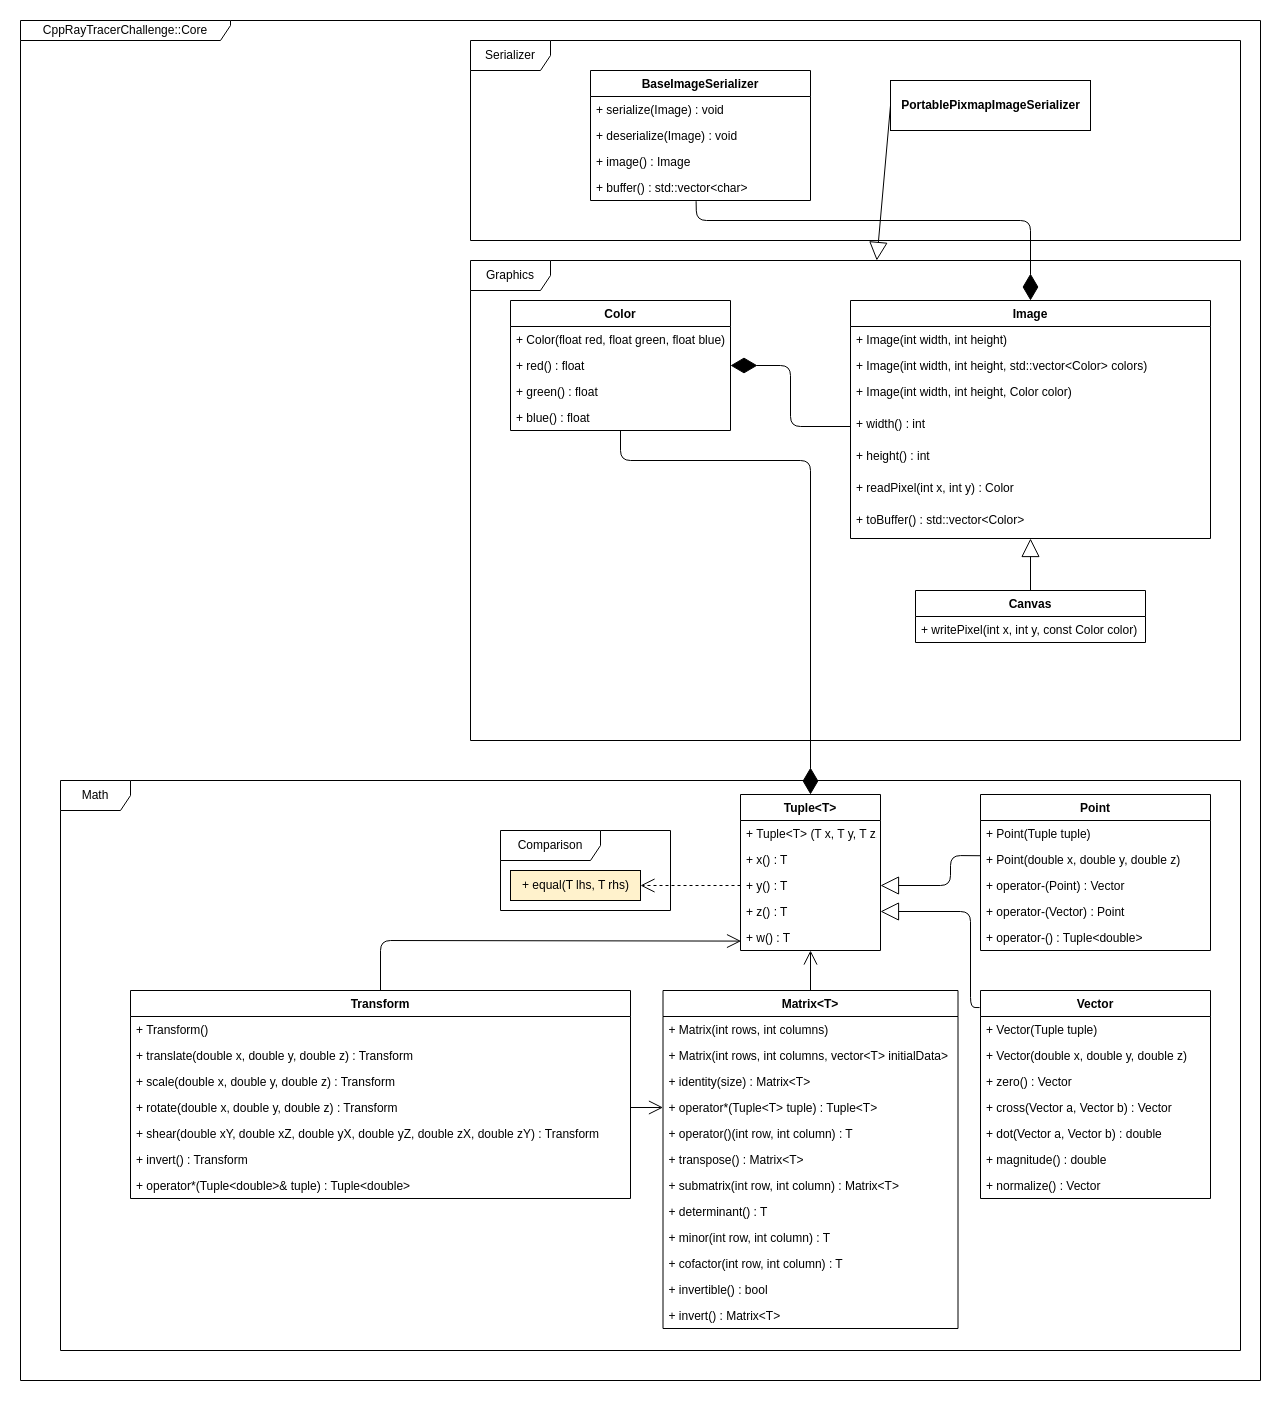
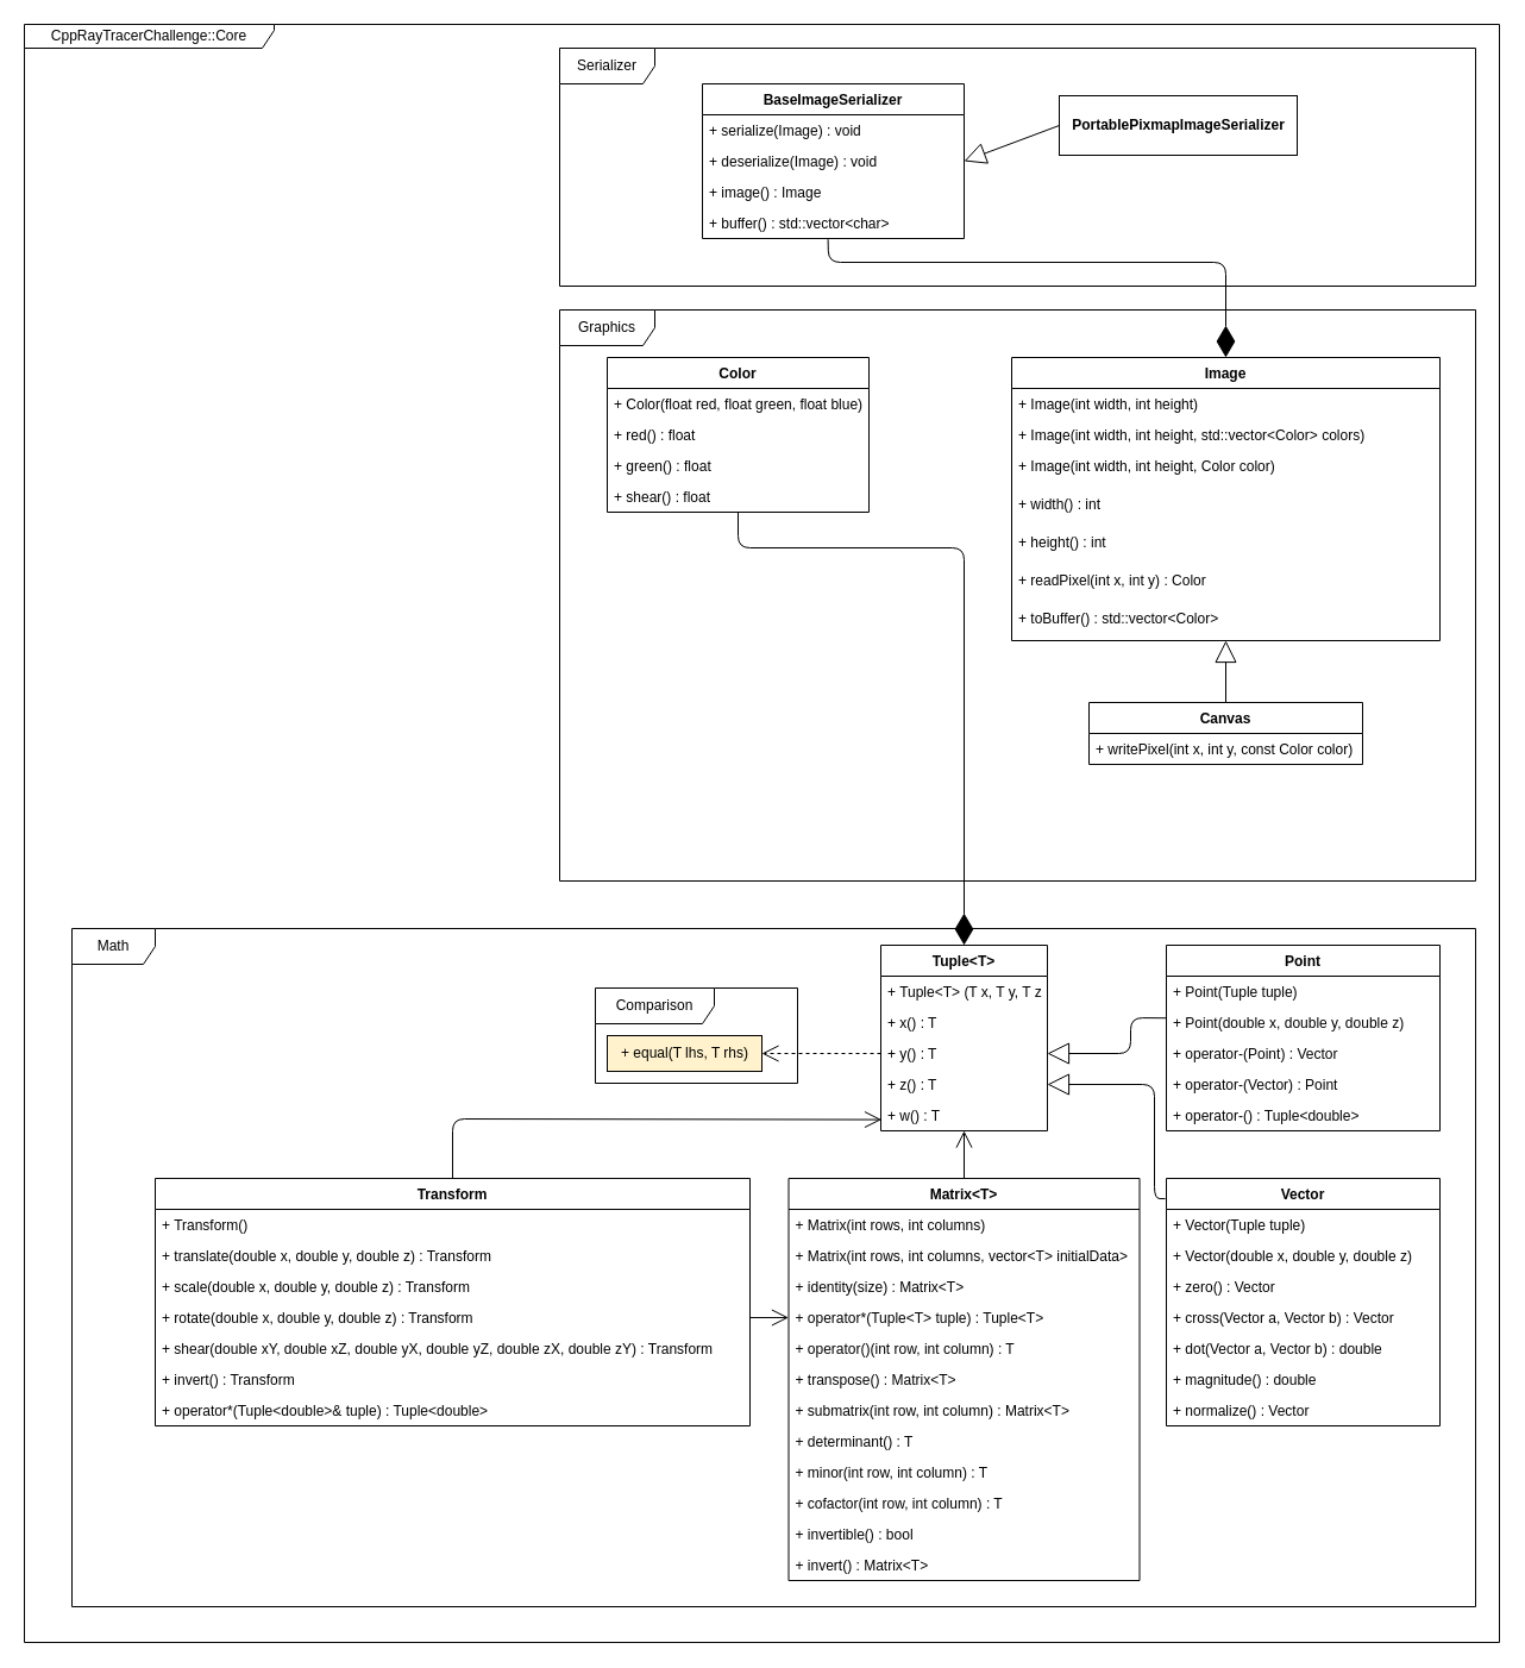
- <mxCell id="57" value="" style="endArrow=block;endSize=16;endFill=0;html=1;exitX=0;exitY=0.5;exitDx=0;exitDy=0;" parent="1" source="56" target="3" edge="1"><mxGeometry width="160" relative="1" as="geometry"><mxPoint x="850" y="200" as="sourcePoint" /><mxPoint x="1010" y="200" as="targetPoint" /></mxGeometry></mxCell>
+ <mxCell id="57" value="" style="endArrow=block;endSize=16;endFill=0;html=1;exitX=0;exitY=0.5;exitDx=0;exitDy=0;entryX=1;entryY=0.5;entryDx=0;entryDy=0;" parent="1" source="56" target="53" edge="1"><mxGeometry width="160" relative="1" as="geometry"><mxPoint x="850" y="200" as="sourcePoint" /><mxPoint x="1010" y="200" as="targetPoint" /></mxGeometry></mxCell>
- <mxCell id="27" value="" style="endArrow=diamondThin;endFill=1;endSize=24;html=1;exitX=0;exitY=0.5;exitDx=0;exitDy=0;entryX=1;entryY=0.5;entryDx=0;entryDy=0;" parent="1" source="15" target="22" edge="1"><mxGeometry width="160" relative="1" as="geometry"><mxPoint x="340" y="490" as="sourcePoint" /><mxPoint x="500" y="490" as="targetPoint" /><Array as="points"><mxPoint x="790" y="426" /><mxPoint x="790" y="365" /></Array></mxGeometry></mxCell>
- <mxCell id="26" value="+ blue() : float" style="text;strokeColor=none;fillColor=none;align=left;verticalAlign=top;spacingLeft=4;spacingRight=4;overflow=hidden;rotatable=0;points=[[0,0.5],[1,0.5]];portConstraint=eastwest;" parent="22" vertex="1"><mxGeometry y="104" width="220" height="26" as="geometry" /></mxCell>
+ <mxCell id="26" value="+ shear() : float" style="text;strokeColor=none;fillColor=none;align=left;verticalAlign=top;spacingLeft=4;spacingRight=4;overflow=hidden;rotatable=0;points=[[0,0.5],[1,0.5]];portConstraint=eastwest;" parent="22" vertex="1"><mxGeometry y="104" width="220" height="26" as="geometry" /></mxCell>
